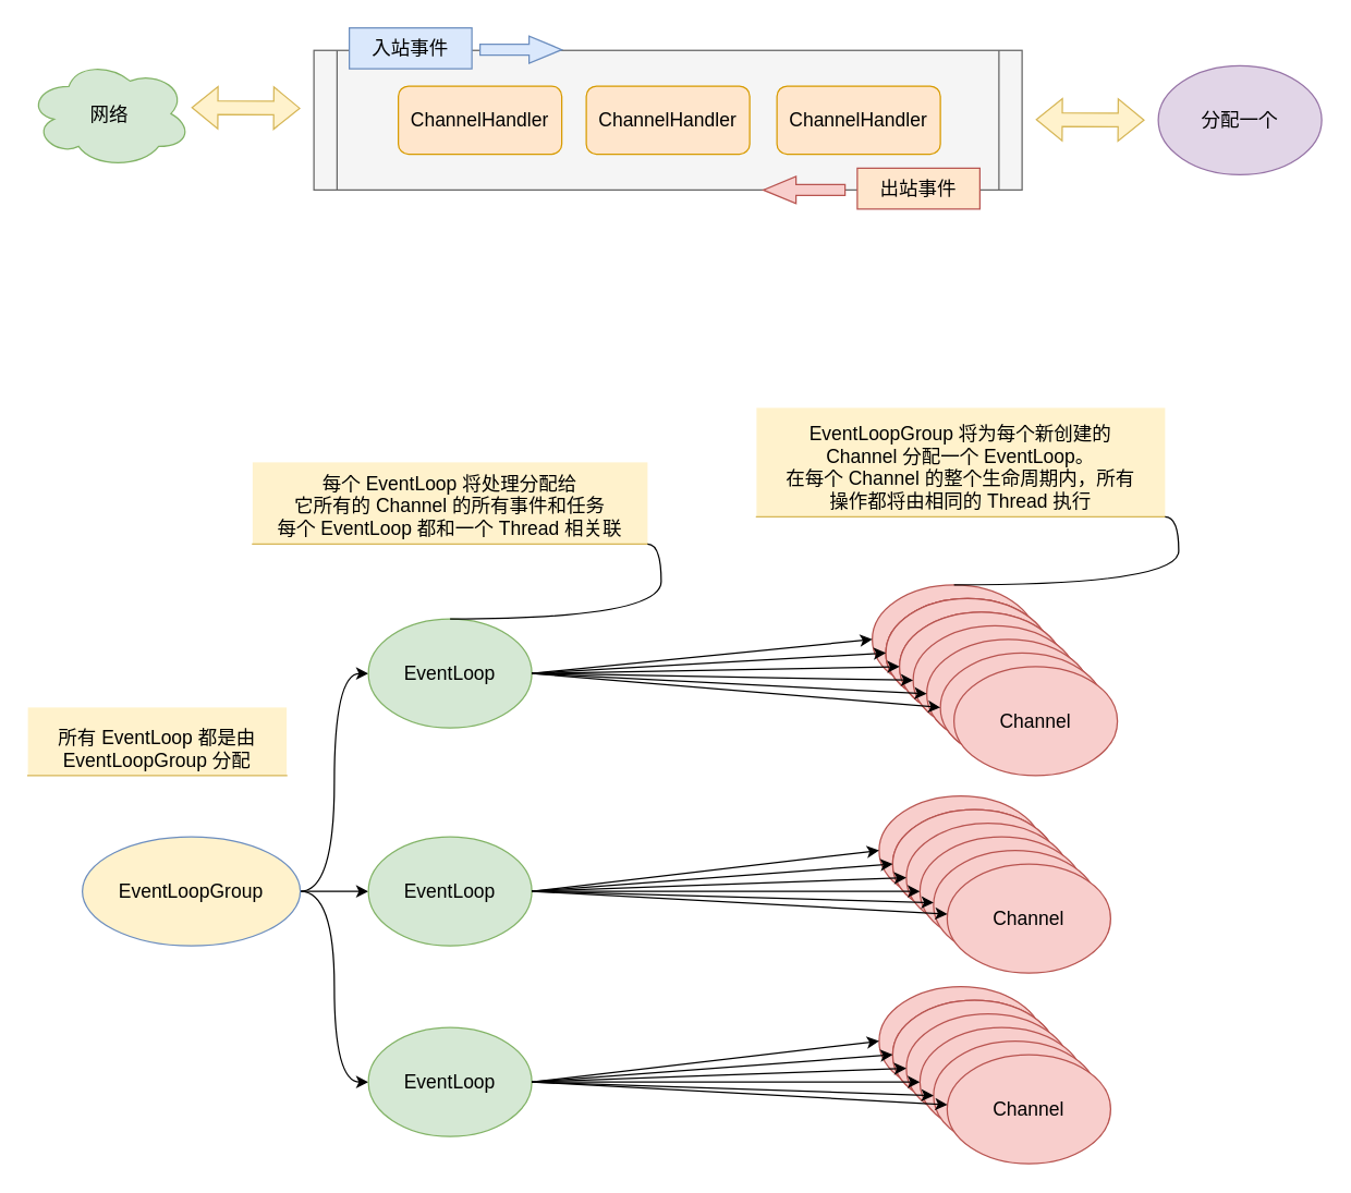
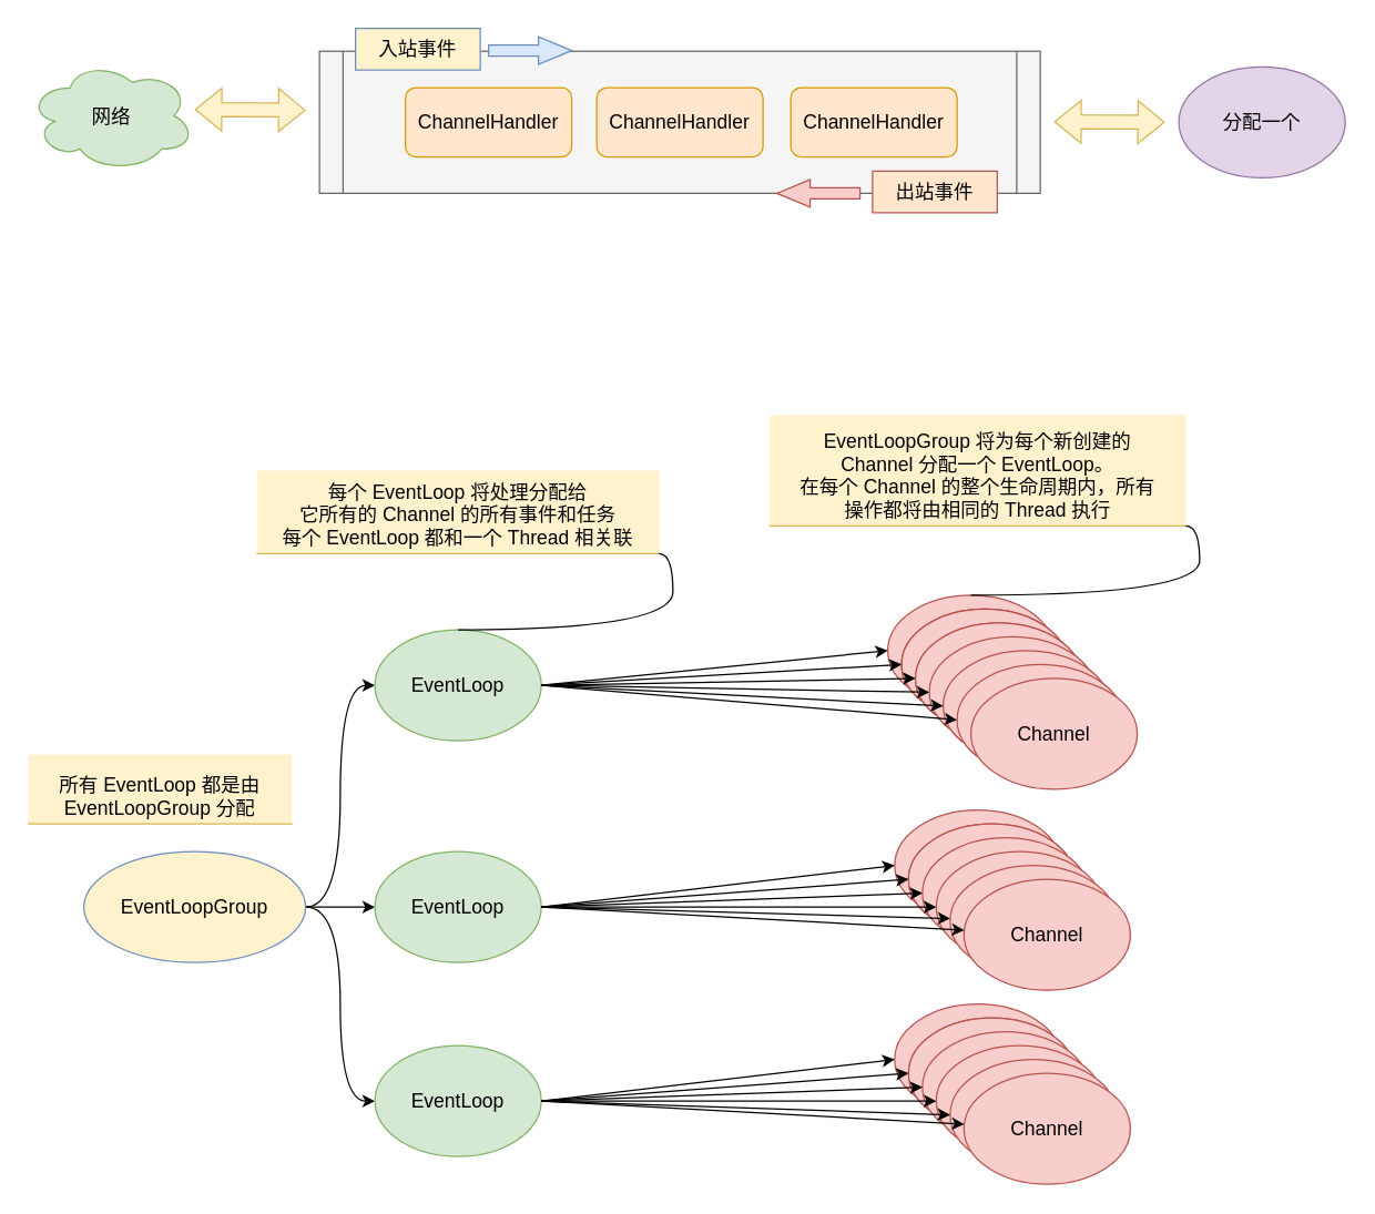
- <mxCell id="8" value="入站事件" style="rounded=0;whiteSpace=wrap;html=1;fontSize=14;fillColor=#dae8fc;strokeColor=#6c8ebf;" vertex="1" parent="1"><mxGeometry x="256" y="20" width="90" height="30" as="geometry" /></mxCell>
+ <mxCell id="8" value="入站事件" style="rounded=0;whiteSpace=wrap;html=1;fontSize=14;fillColor=#fff2cc;strokeColor=#6c8ebf;" vertex="1" parent="1"><mxGeometry x="256" y="20" width="90" height="30" as="geometry" /></mxCell>
- <mxCell id="67" value="所有 EventLoop 都是由&lt;br&gt;EventLoopGroup 分配" style="whiteSpace=wrap;html=1;shape=partialRectangle;top=0;left=0;bottom=1;right=0;points=[[0,1],[1,1]];fillColor=#fff2cc;align=center;verticalAlign=bottom;routingCenterY=0.5;snapToPoint=1;recursiveResize=0;autosize=1;treeFolding=1;treeMoving=1;newEdgeStyle={&quot;edgeStyle&quot;:&quot;entityRelationEdgeStyle&quot;,&quot;startArrow&quot;:&quot;none&quot;,&quot;endArrow&quot;:&quot;none&quot;,&quot;segment&quot;:10,&quot;curved&quot;:1};fontSize=14;strokeColor=#d6b656;" vertex="1" parent="1"><mxGeometry x="20" y="519" width="190" height="50" as="geometry" /></mxCell>
+ <mxCell id="67" value="所有 EventLoop 都是由&lt;br&gt;EventLoopGroup 分配" style="whiteSpace=wrap;html=1;shape=partialRectangle;top=0;left=0;bottom=1;right=0;points=[[0,1],[1,1]];fillColor=#fff2cc;align=center;verticalAlign=bottom;routingCenterY=0.5;snapToPoint=1;recursiveResize=0;autosize=1;treeFolding=1;treeMoving=1;newEdgeStyle={&quot;edgeStyle&quot;:&quot;entityRelationEdgeStyle&quot;,&quot;startArrow&quot;:&quot;none&quot;,&quot;endArrow&quot;:&quot;none&quot;,&quot;segment&quot;:10,&quot;curved&quot;:1};fontSize=14;strokeColor=#d6b656;" vertex="1" parent="1"><mxGeometry x="20" y="544" width="190" height="50" as="geometry" /></mxCell>
